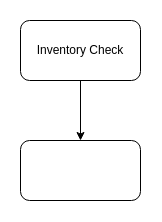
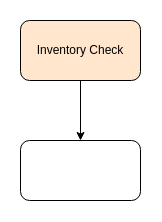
- <mxCell id="3" value="Inventory Check" style="rounded=1;whiteSpace=wrap;html=1;" vertex="1" parent="1"><mxGeometry x="20" y="20" width="120" height="60" as="geometry" /></mxCell>
+ <mxCell id="3" value="Inventory Check" style="rounded=1;whiteSpace=wrap;html=1;fillColor=#ffe6cc;" vertex="1" parent="1"><mxGeometry x="20" y="20" width="120" height="60" as="geometry" /></mxCell>
